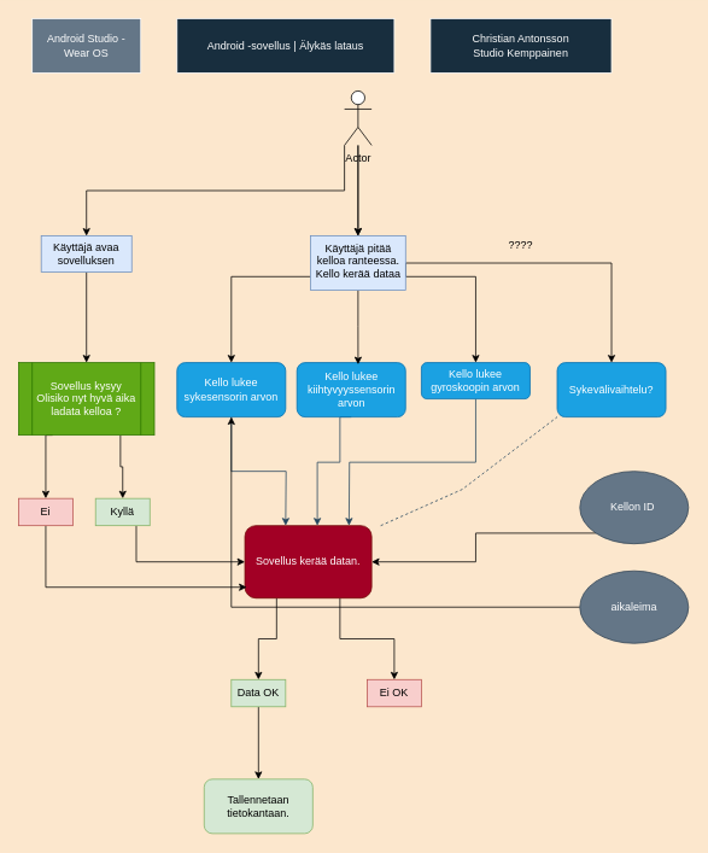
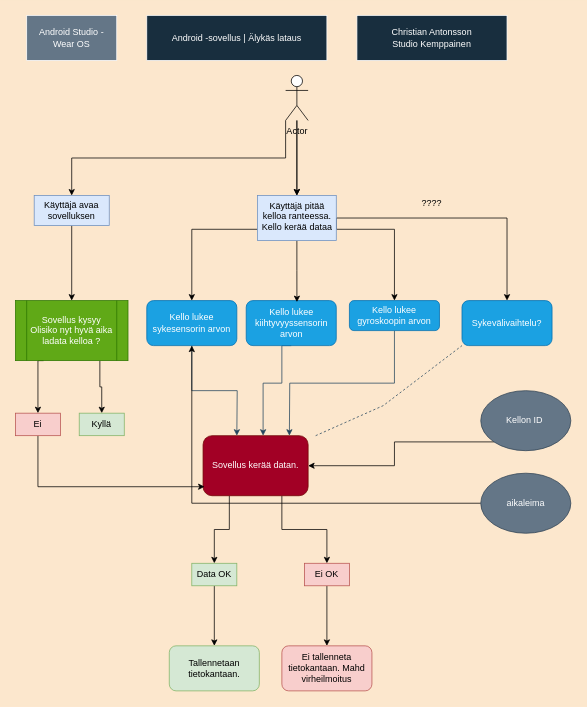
- <mxCell id="40" style="edgeStyle=orthogonalEdgeStyle;rounded=0;orthogonalLoop=1;jettySize=auto;html=1;exitX=0.75;exitY=1;exitDx=0;exitDy=0;entryX=0;entryY=0.5;entryDx=0;entryDy=0;" edge="1" parent="1" source="41" target="26"><mxGeometry relative="1" as="geometry" /></mxCell>
+ <mxCell id="35" style="edgeStyle=orthogonalEdgeStyle;rounded=0;orthogonalLoop=1;jettySize=auto;html=1;exitX=0.5;exitY=1;exitDx=0;exitDy=0;entryX=0.5;entryY=0;entryDx=0;entryDy=0;" edge="1" parent="1" source="36" target="37"><mxGeometry relative="1" as="geometry" /></mxCell>
+ <mxCell id="37" value="Ei tallenneta tietokantaan. Mahd virheilmoitus" style="rounded=1;whiteSpace=wrap;html=1;fillColor=#f8cecc;strokeColor=#b85450;direction=east;" vertex="1" parent="1"><mxGeometry x="375" y="860" width="120" height="60" as="geometry" /></mxCell>
